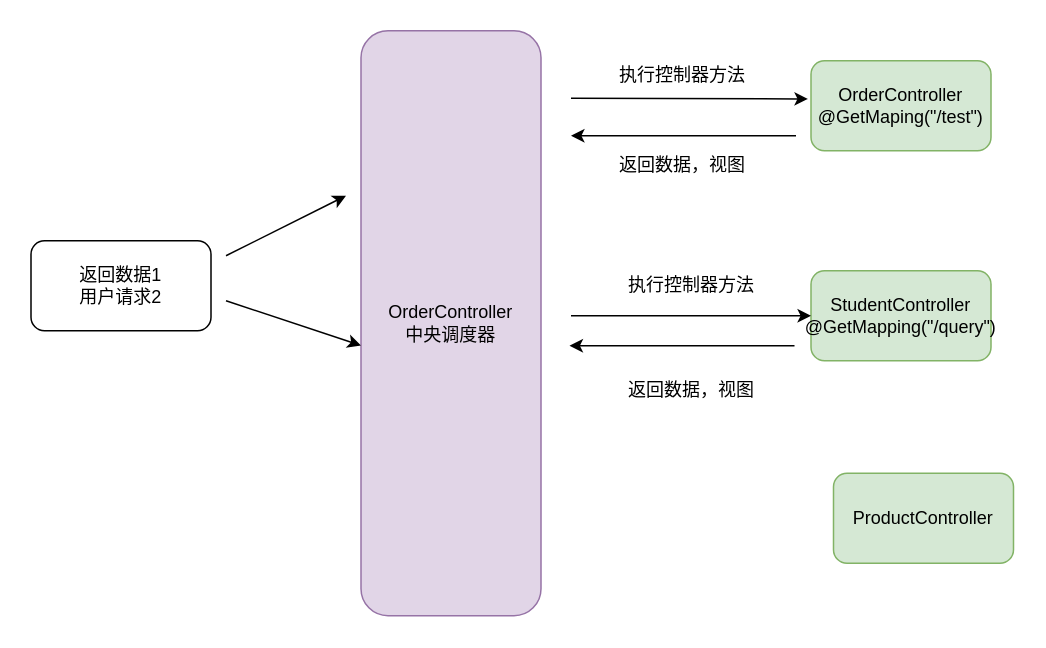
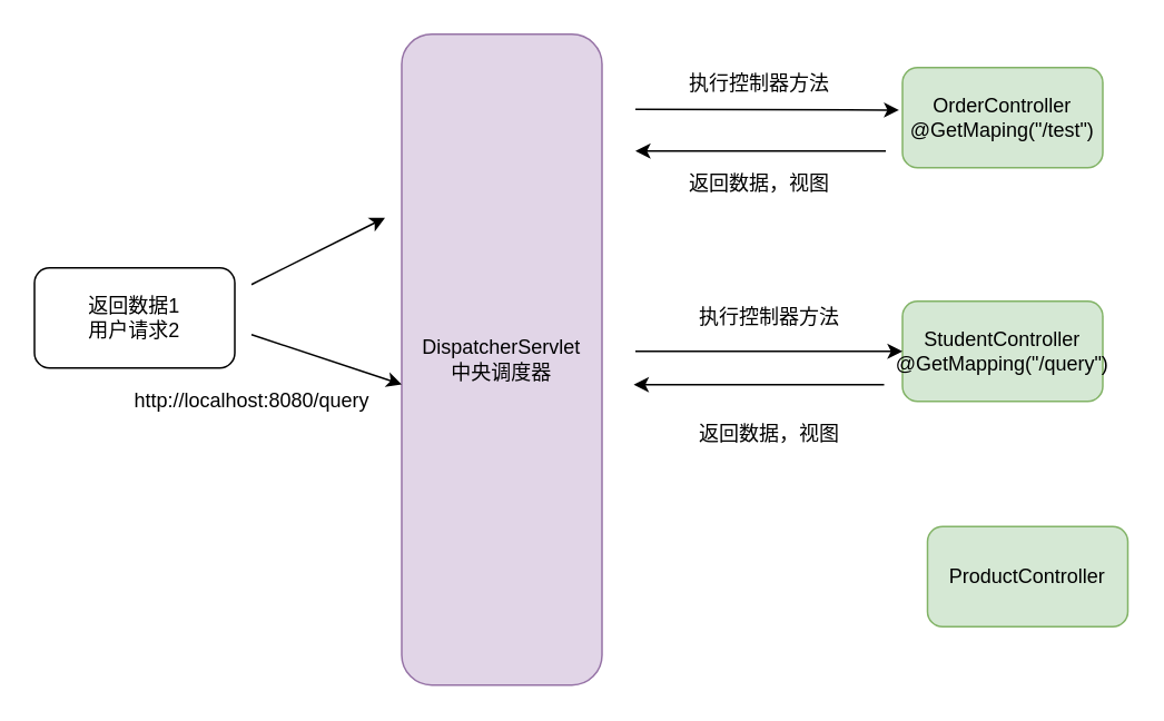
- <mxCell id="2" value="OrderController&lt;br&gt;中央调度器" style="rounded=1;whiteSpace=wrap;html=1;fillColor=#e1d5e7;strokeColor=#9673a6;" parent="1" vertex="1"><mxGeometry x="240" y="20" width="120" height="390" as="geometry" /></mxCell>
+ <mxCell id="2" value="DispatcherServlet&lt;br&gt;中央调度器" style="rounded=1;whiteSpace=wrap;html=1;fillColor=#e1d5e7;strokeColor=#9673a6;" parent="1" vertex="1"><mxGeometry x="240" y="20" width="120" height="390" as="geometry" /></mxCell>
+ <mxCell id="13" value="http://localhost:8080/query" style="text;html=1;align=center;verticalAlign=middle;resizable=0;points=[];autosize=1;strokeColor=none;fillColor=none;" parent="1" vertex="1"><mxGeometry x="70" y="230" width="160" height="20" as="geometry" /></mxCell>
